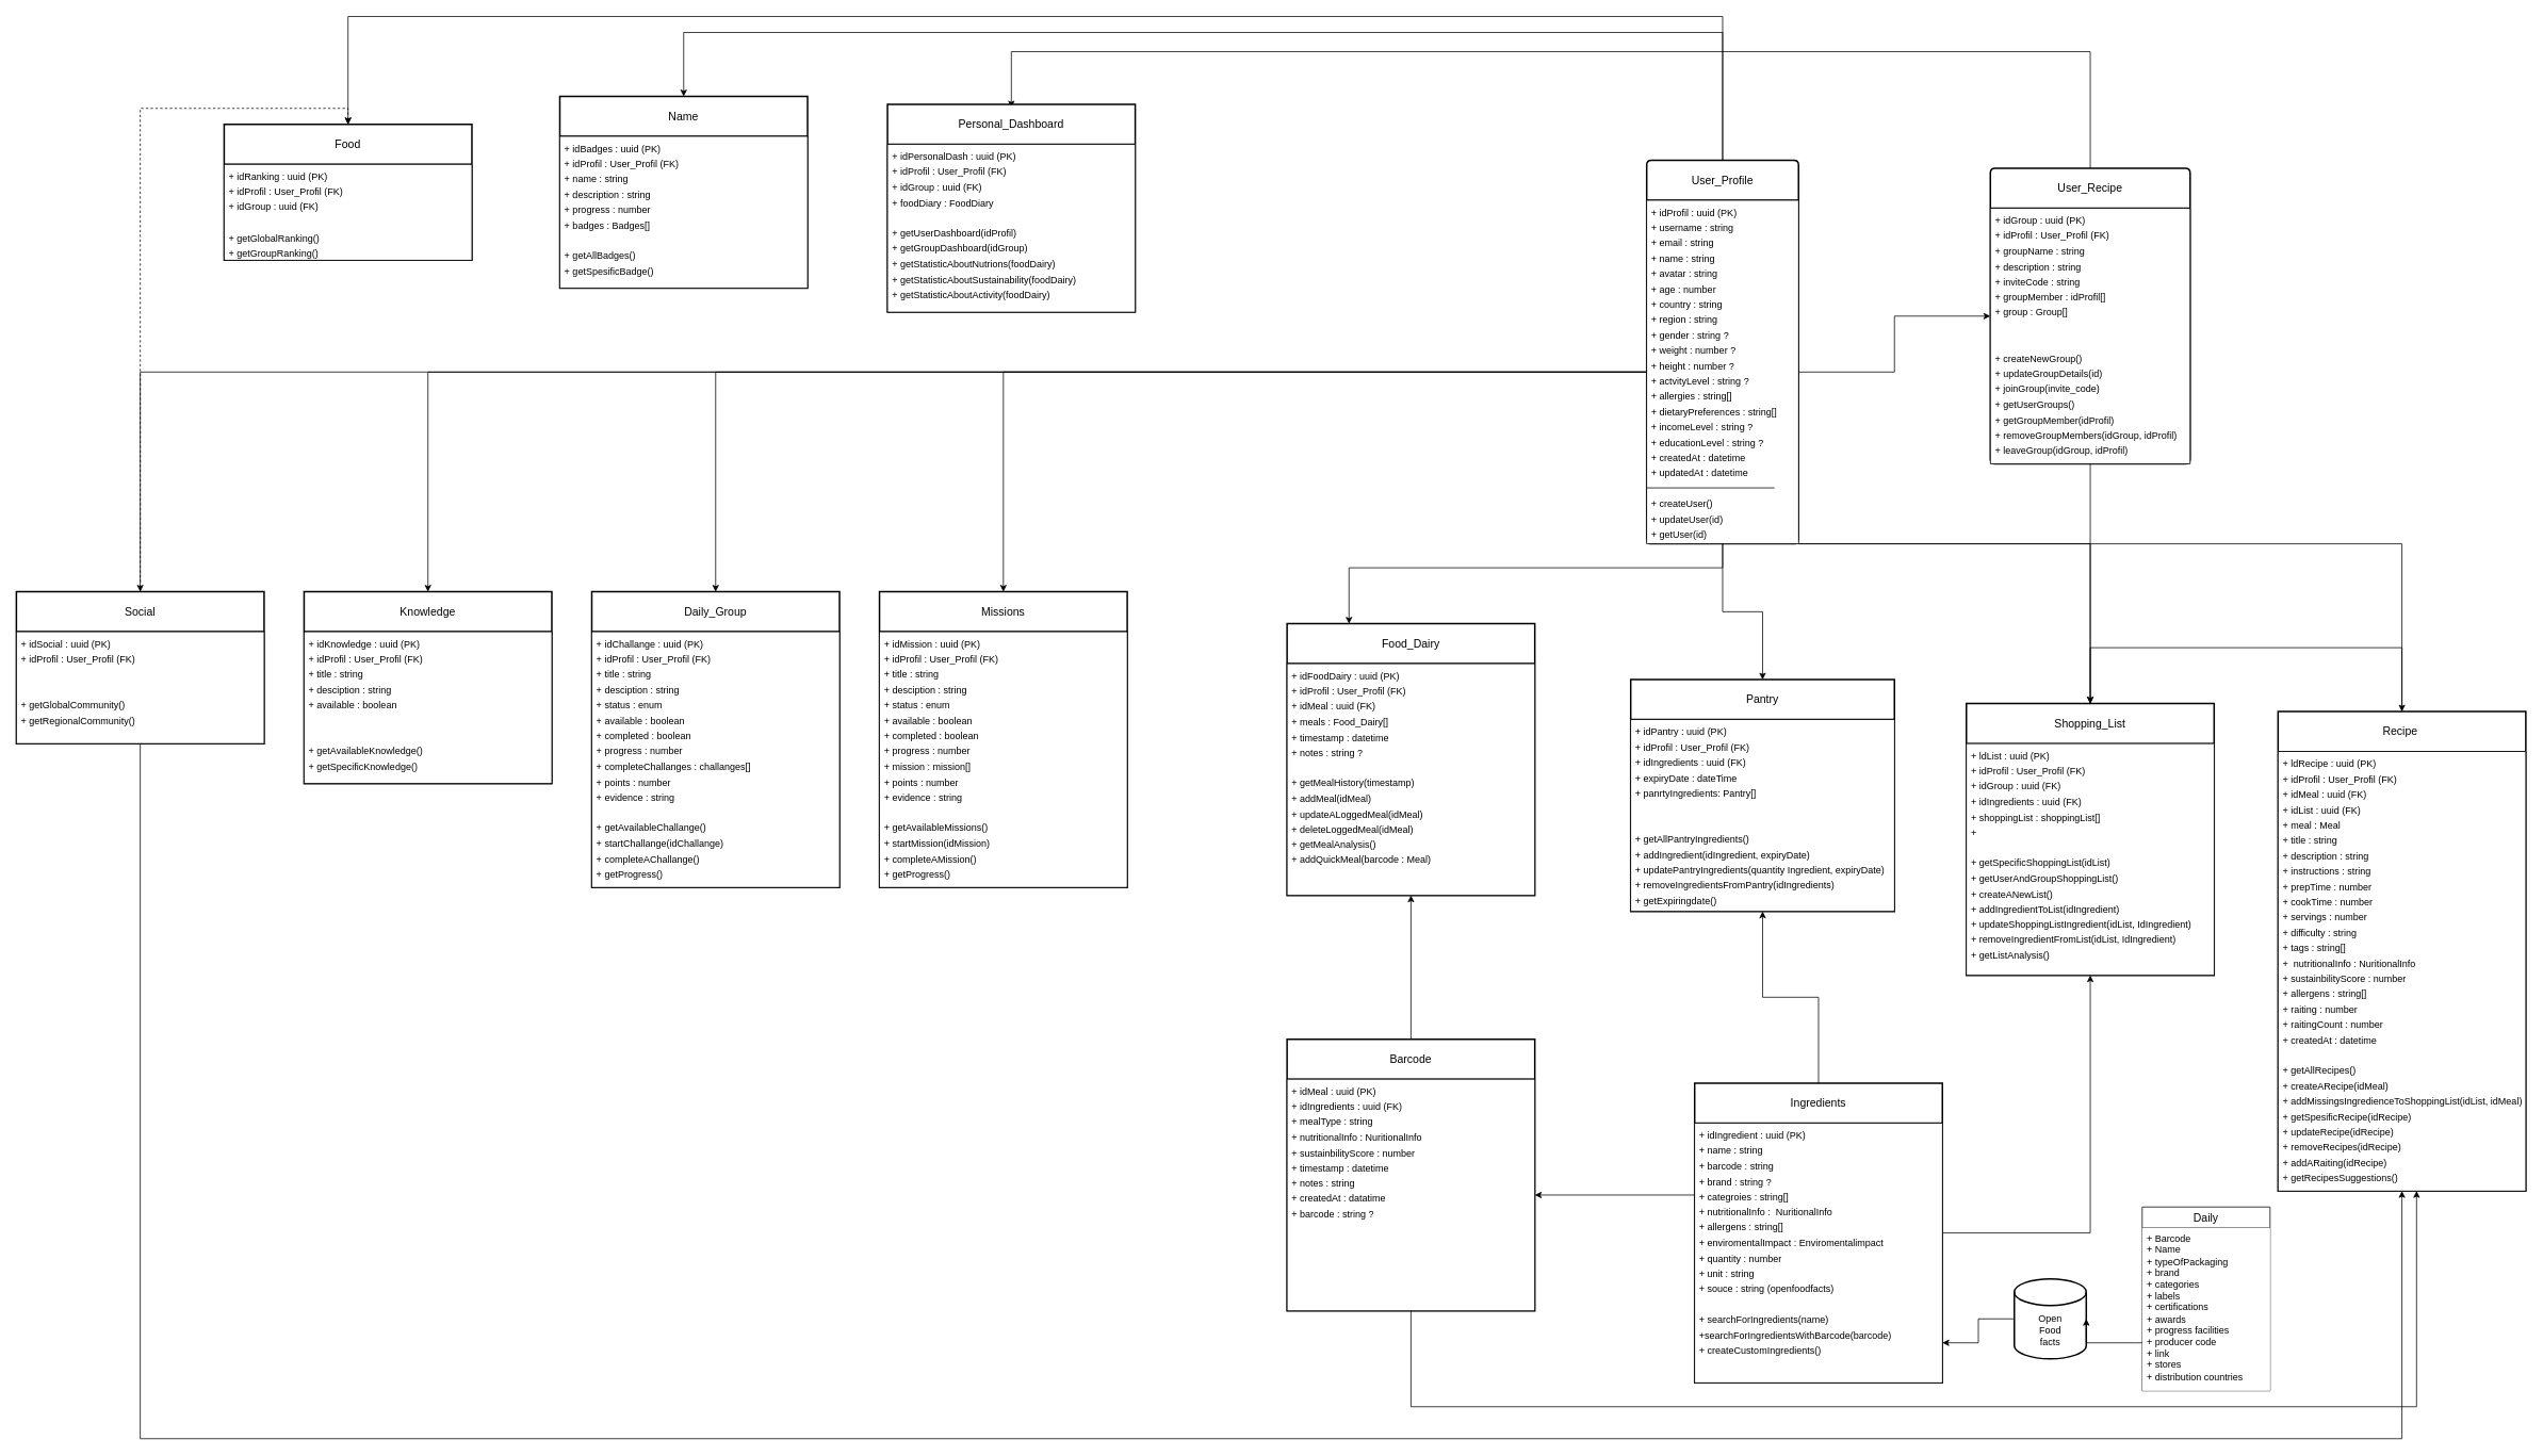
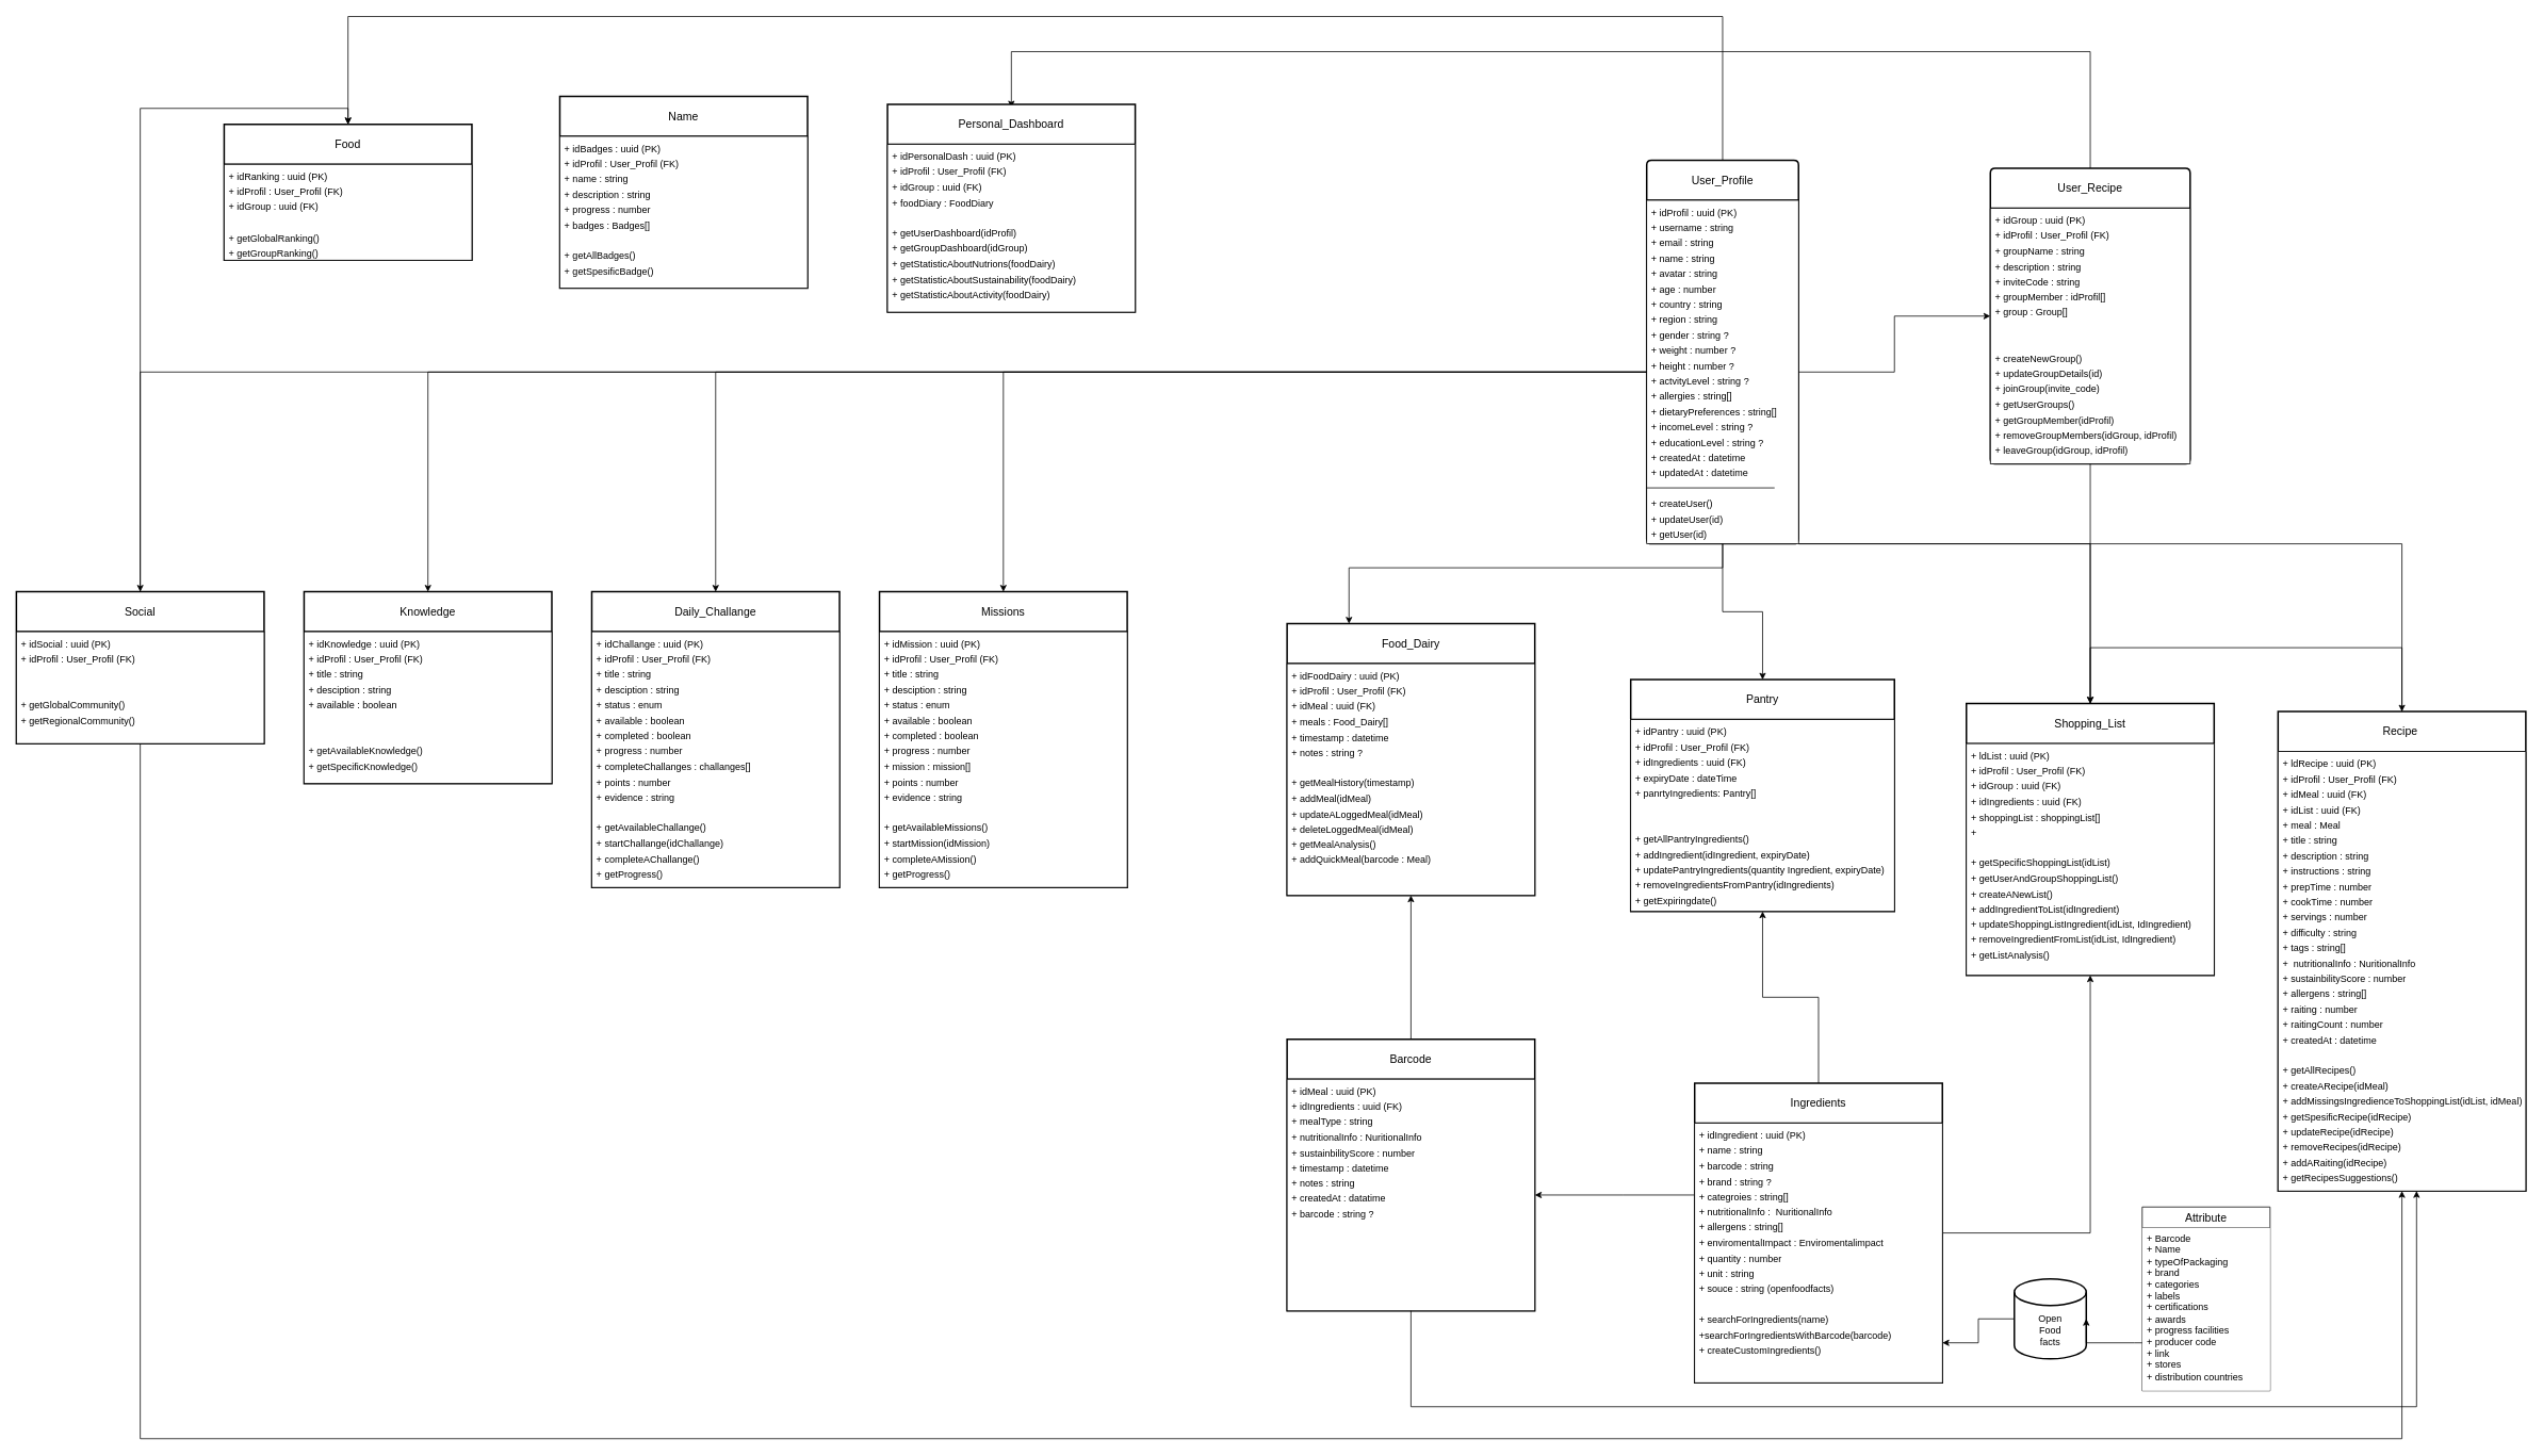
- <mxCell id="2" style="edgeStyle=orthogonalEdgeStyle;rounded=0;orthogonalLoop=1;jettySize=auto;html=1;entryX=0.5;entryY=0;entryDx=0;entryDy=0;" edge="1" parent="1" source="4" target="54"><mxGeometry relative="1" as="geometry"><Array as="points"><mxPoint x="2155" y="40" /><mxPoint x="855" y="40" /></Array></mxGeometry></mxCell>
- <mxCell id="41" style="edgeStyle=orthogonalEdgeStyle;rounded=0;orthogonalLoop=1;jettySize=auto;html=1;entryX=0.5;entryY=0;entryDx=0;entryDy=0;dashed=1;" edge="1" parent="1" source="42" target="52"><mxGeometry relative="1" as="geometry" /></mxCell>
+ <mxCell id="41" style="edgeStyle=orthogonalEdgeStyle;rounded=0;orthogonalLoop=1;jettySize=auto;html=1;entryX=0.5;entryY=0;entryDx=0;entryDy=0;" edge="1" parent="1" source="42" target="52"><mxGeometry relative="1" as="geometry" /></mxCell>
- <mxCell id="34" value="Daily_Group" style="swimlane;childLayout=stackLayout;horizontal=1;startSize=50;horizontalStack=0;rounded=1;fontSize=14;fontStyle=0;strokeWidth=2;resizeParent=0;resizeLast=1;shadow=0;dashed=0;align=center;arcSize=0;whiteSpace=wrap;html=1;" vertex="1" parent="1"><mxGeometry x="740" y="740" width="310" height="370" as="geometry" /></mxCell>
+ <mxCell id="34" value="Daily_Challange" style="swimlane;childLayout=stackLayout;horizontal=1;startSize=50;horizontalStack=0;rounded=1;fontSize=14;fontStyle=0;strokeWidth=2;resizeParent=0;resizeLast=1;shadow=0;dashed=0;align=center;arcSize=0;whiteSpace=wrap;html=1;" vertex="1" parent="1"><mxGeometry x="740" y="740" width="310" height="370" as="geometry" /></mxCell>
- <mxCell id="57" value="Daily" style="swimlane;fontStyle=0;childLayout=stackLayout;horizontal=1;startSize=26;horizontalStack=0;resizeParent=1;resizeParentMax=0;resizeLast=0;collapsible=1;marginBottom=0;align=center;fontSize=14;" vertex="1" parent="1"><mxGeometry x="2680" y="1510" width="160" height="230" as="geometry" /></mxCell>
+ <mxCell id="57" value="Attribute" style="swimlane;fontStyle=0;childLayout=stackLayout;horizontal=1;startSize=26;horizontalStack=0;resizeParent=1;resizeParentMax=0;resizeLast=0;collapsible=1;marginBottom=0;align=center;fontSize=14;" vertex="1" parent="1"><mxGeometry x="2680" y="1510" width="160" height="230" as="geometry" /></mxCell>
